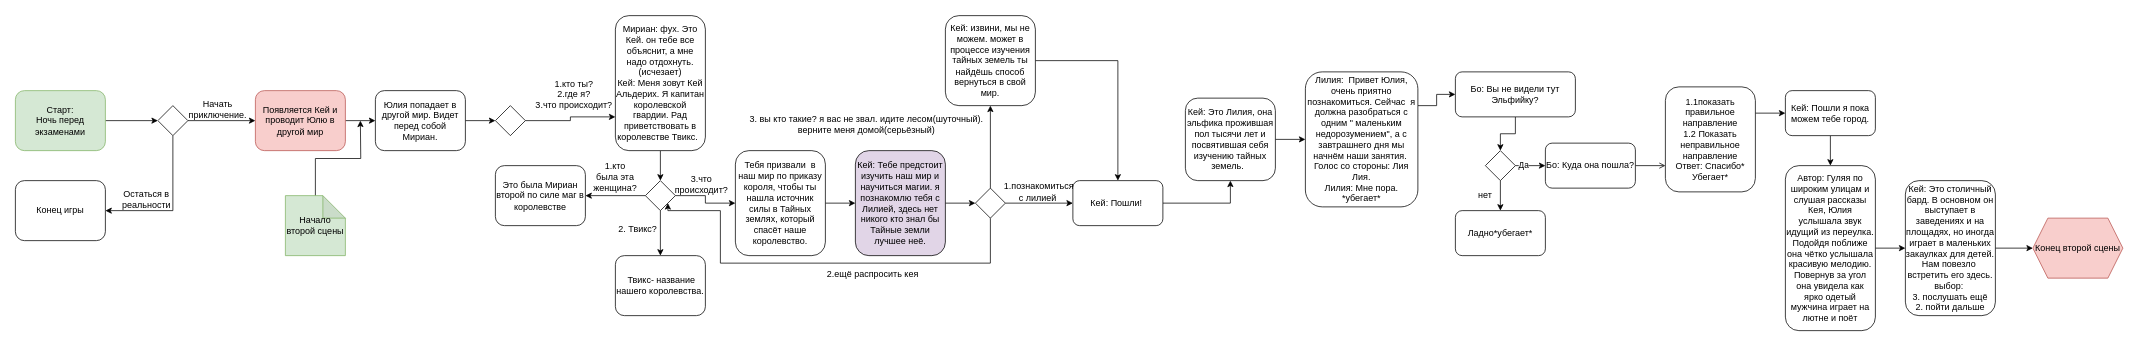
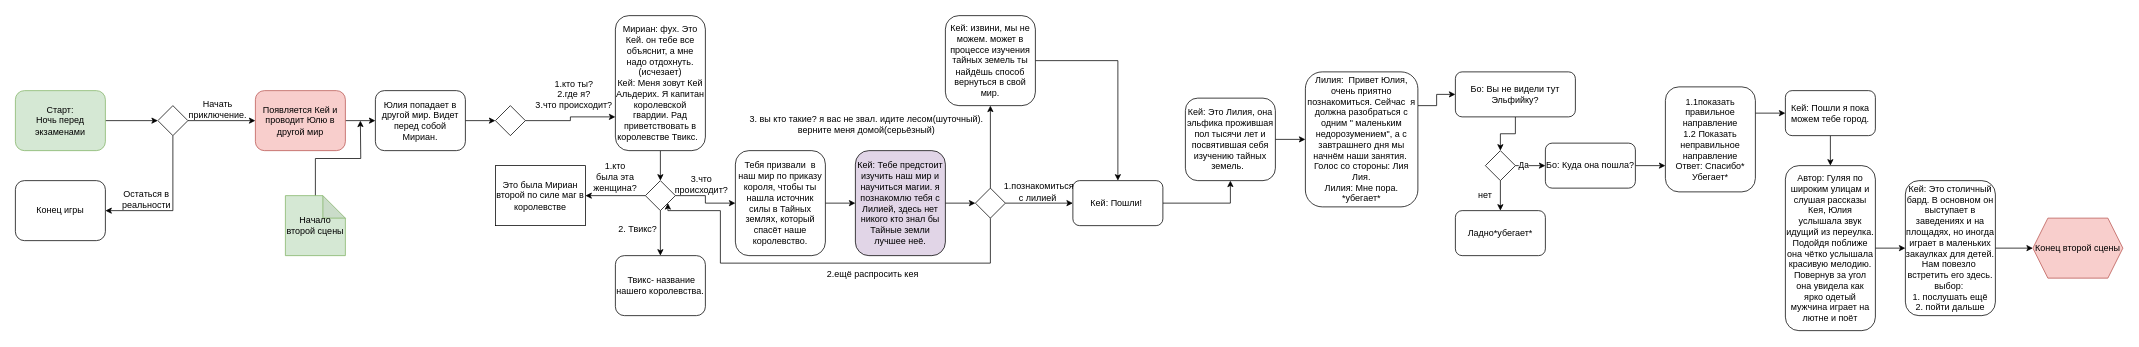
- <mxCell id="55" style="edgeStyle=orthogonalEdgeStyle;rounded=0;orthogonalLoop=1;jettySize=auto;html=1;exitX=1;exitY=0.5;exitDx=0;exitDy=0;entryX=0;entryY=0.75;entryDx=0;entryDy=0;endArrow=open;" edge="1" parent="1" source="56" target="58"><mxGeometry relative="1" as="geometry" /></mxCell>
+ <mxCell id="55" style="edgeStyle=orthogonalEdgeStyle;rounded=0;orthogonalLoop=1;jettySize=auto;html=1;exitX=1;exitY=0.5;exitDx=0;exitDy=0;entryX=0;entryY=0.75;entryDx=0;entryDy=0;" edge="1" parent="1" source="56" target="58"><mxGeometry relative="1" as="geometry" /></mxCell>
- <mxCell id="23" value="Это была Мириан второй по силе маг в королевстве" style="rounded=1;whiteSpace=wrap;html=1;" vertex="1" parent="1"><mxGeometry x="660" y="220" width="120" height="80" as="geometry" /></mxCell>
+ <mxCell id="23" value="Это была Мириан второй по силе маг в королевстве" style="whiteSpace=wrap;html=1;rounded=0;" vertex="1" parent="1"><mxGeometry x="660" y="220" width="120" height="80" as="geometry" /></mxCell>
- <mxCell id="64" value="&lt;div&gt;Кей: Это столичный бард. В основном он выступает в заведениях и на площадях, но иногда играет в маленьких закаулках для детей. Нам повезло&amp;nbsp; встретить его здесь.&lt;/div&gt;&lt;div&gt;выбор:&amp;nbsp;&lt;/div&gt;&lt;div&gt;3. послушать ещё&lt;/div&gt;&lt;div&gt;2. пойти дальше&lt;/div&gt;" style="rounded=1;whiteSpace=wrap;html=1;" vertex="1" parent="1"><mxGeometry x="2540" y="240" width="120" height="180" as="geometry" /></mxCell>
+ <mxCell id="64" value="&lt;div&gt;Кей: Это столичный бард. В основном он выступает в заведениях и на площадях, но иногда играет в маленьких закаулках для детей. Нам повезло&amp;nbsp; встретить его здесь.&lt;/div&gt;&lt;div&gt;выбор:&amp;nbsp;&lt;/div&gt;&lt;div&gt;1. послушать ещё&lt;/div&gt;&lt;div&gt;2. пойти дальше&lt;/div&gt;" style="rounded=1;whiteSpace=wrap;html=1;" vertex="1" parent="1"><mxGeometry x="2540" y="240" width="120" height="180" as="geometry" /></mxCell>
